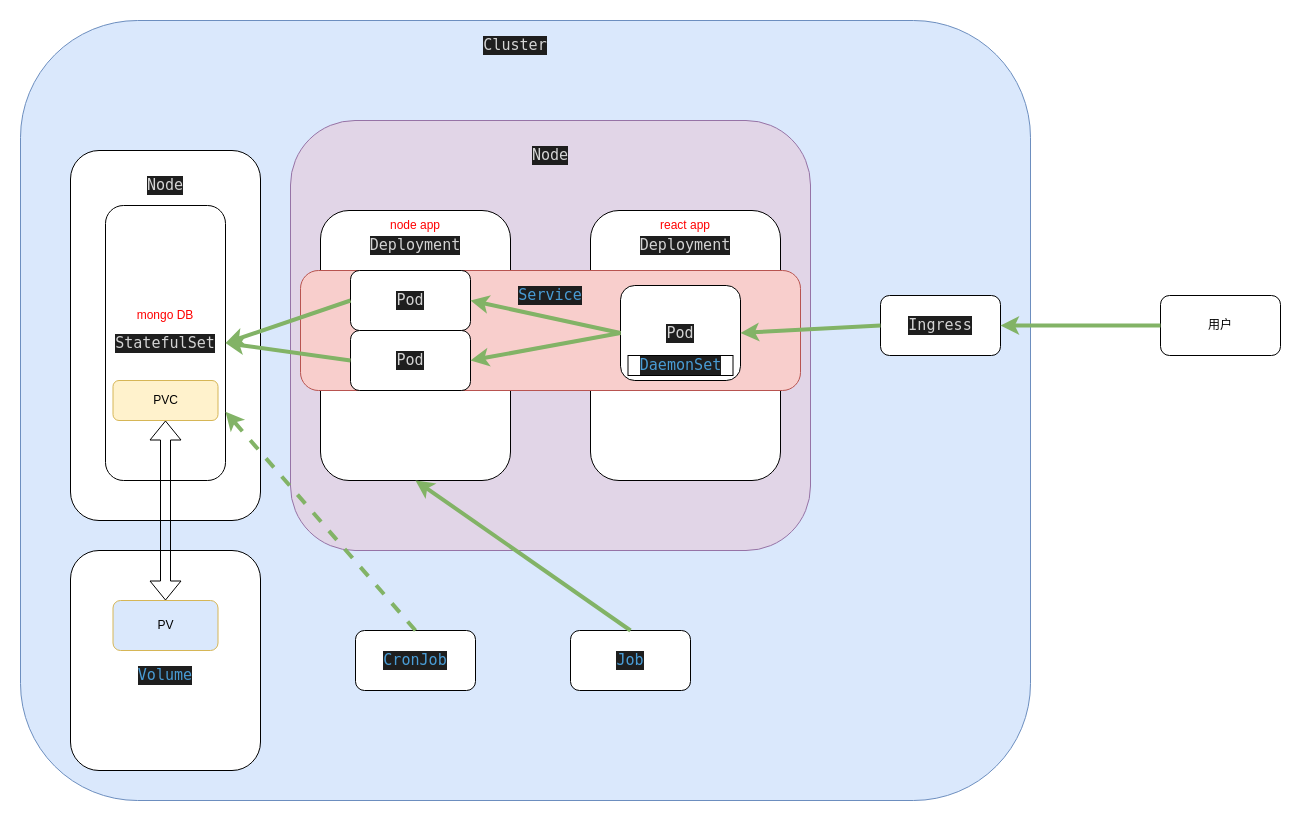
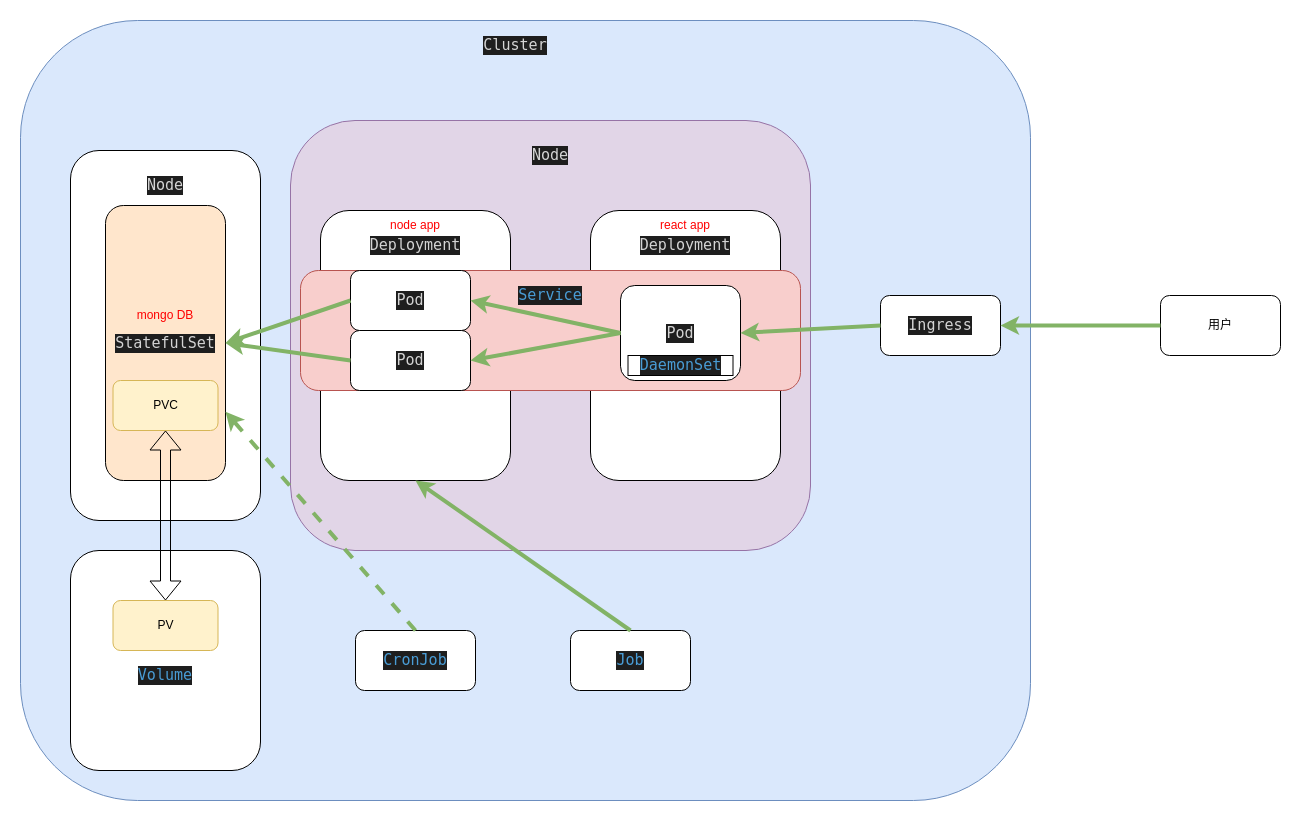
- <mxCell id="17" value="&lt;div style=&quot;background-color:#1e1e1e;color:#d4d4d4&quot;&gt;&lt;pre style=&quot;font-family:'JetBrains Mono',monospace;font-size:11.3pt;&quot;&gt;&lt;div&gt;&lt;pre style=&quot;font-family:'JetBrains Mono',monospace;font-size:11.3pt;&quot;&gt;StatefulSet&lt;/pre&gt;&lt;/div&gt;&lt;/pre&gt;&lt;/div&gt;" style="rounded=1;whiteSpace=wrap;html=1;" parent="1" vertex="1"><mxGeometry x="105" y="205" width="120" height="275" as="geometry" /></mxCell>
+ <mxCell id="17" value="&lt;div style=&quot;background-color:#1e1e1e;color:#d4d4d4&quot;&gt;&lt;pre style=&quot;font-family:'JetBrains Mono',monospace;font-size:11.3pt;&quot;&gt;&lt;div&gt;&lt;pre style=&quot;font-family:'JetBrains Mono',monospace;font-size:11.3pt;&quot;&gt;StatefulSet&lt;/pre&gt;&lt;/div&gt;&lt;/pre&gt;&lt;/div&gt;" style="rounded=1;whiteSpace=wrap;html=1;fillColor=#ffe6cc;" parent="1" vertex="1"><mxGeometry x="105" y="205" width="120" height="275" as="geometry" /></mxCell>
- <mxCell id="22" value="PVC" style="rounded=1;whiteSpace=wrap;html=1;fillColor=#fff2cc;strokeColor=#d6b656;" parent="1" vertex="1"><mxGeometry x="112.5" y="380" width="105" height="40" as="geometry" /></mxCell>
+ <mxCell id="22" value="PVC" style="rounded=1;whiteSpace=wrap;html=1;fillColor=#fff2cc;strokeColor=#d6b656;" parent="1" vertex="1"><mxGeometry x="112.5" y="380" width="105" height="50" as="geometry" /></mxCell>
- <mxCell id="24" value="PV" style="rounded=1;whiteSpace=wrap;html=1;fillColor=#dae8fc;strokeColor=#d6b656;" parent="1" vertex="1"><mxGeometry x="112.5" y="600" width="105" height="50" as="geometry" /></mxCell>
+ <mxCell id="24" value="PV" style="rounded=1;whiteSpace=wrap;html=1;fillColor=#fff2cc;strokeColor=#d6b656;" parent="1" vertex="1"><mxGeometry x="112.5" y="600" width="105" height="50" as="geometry" /></mxCell>
